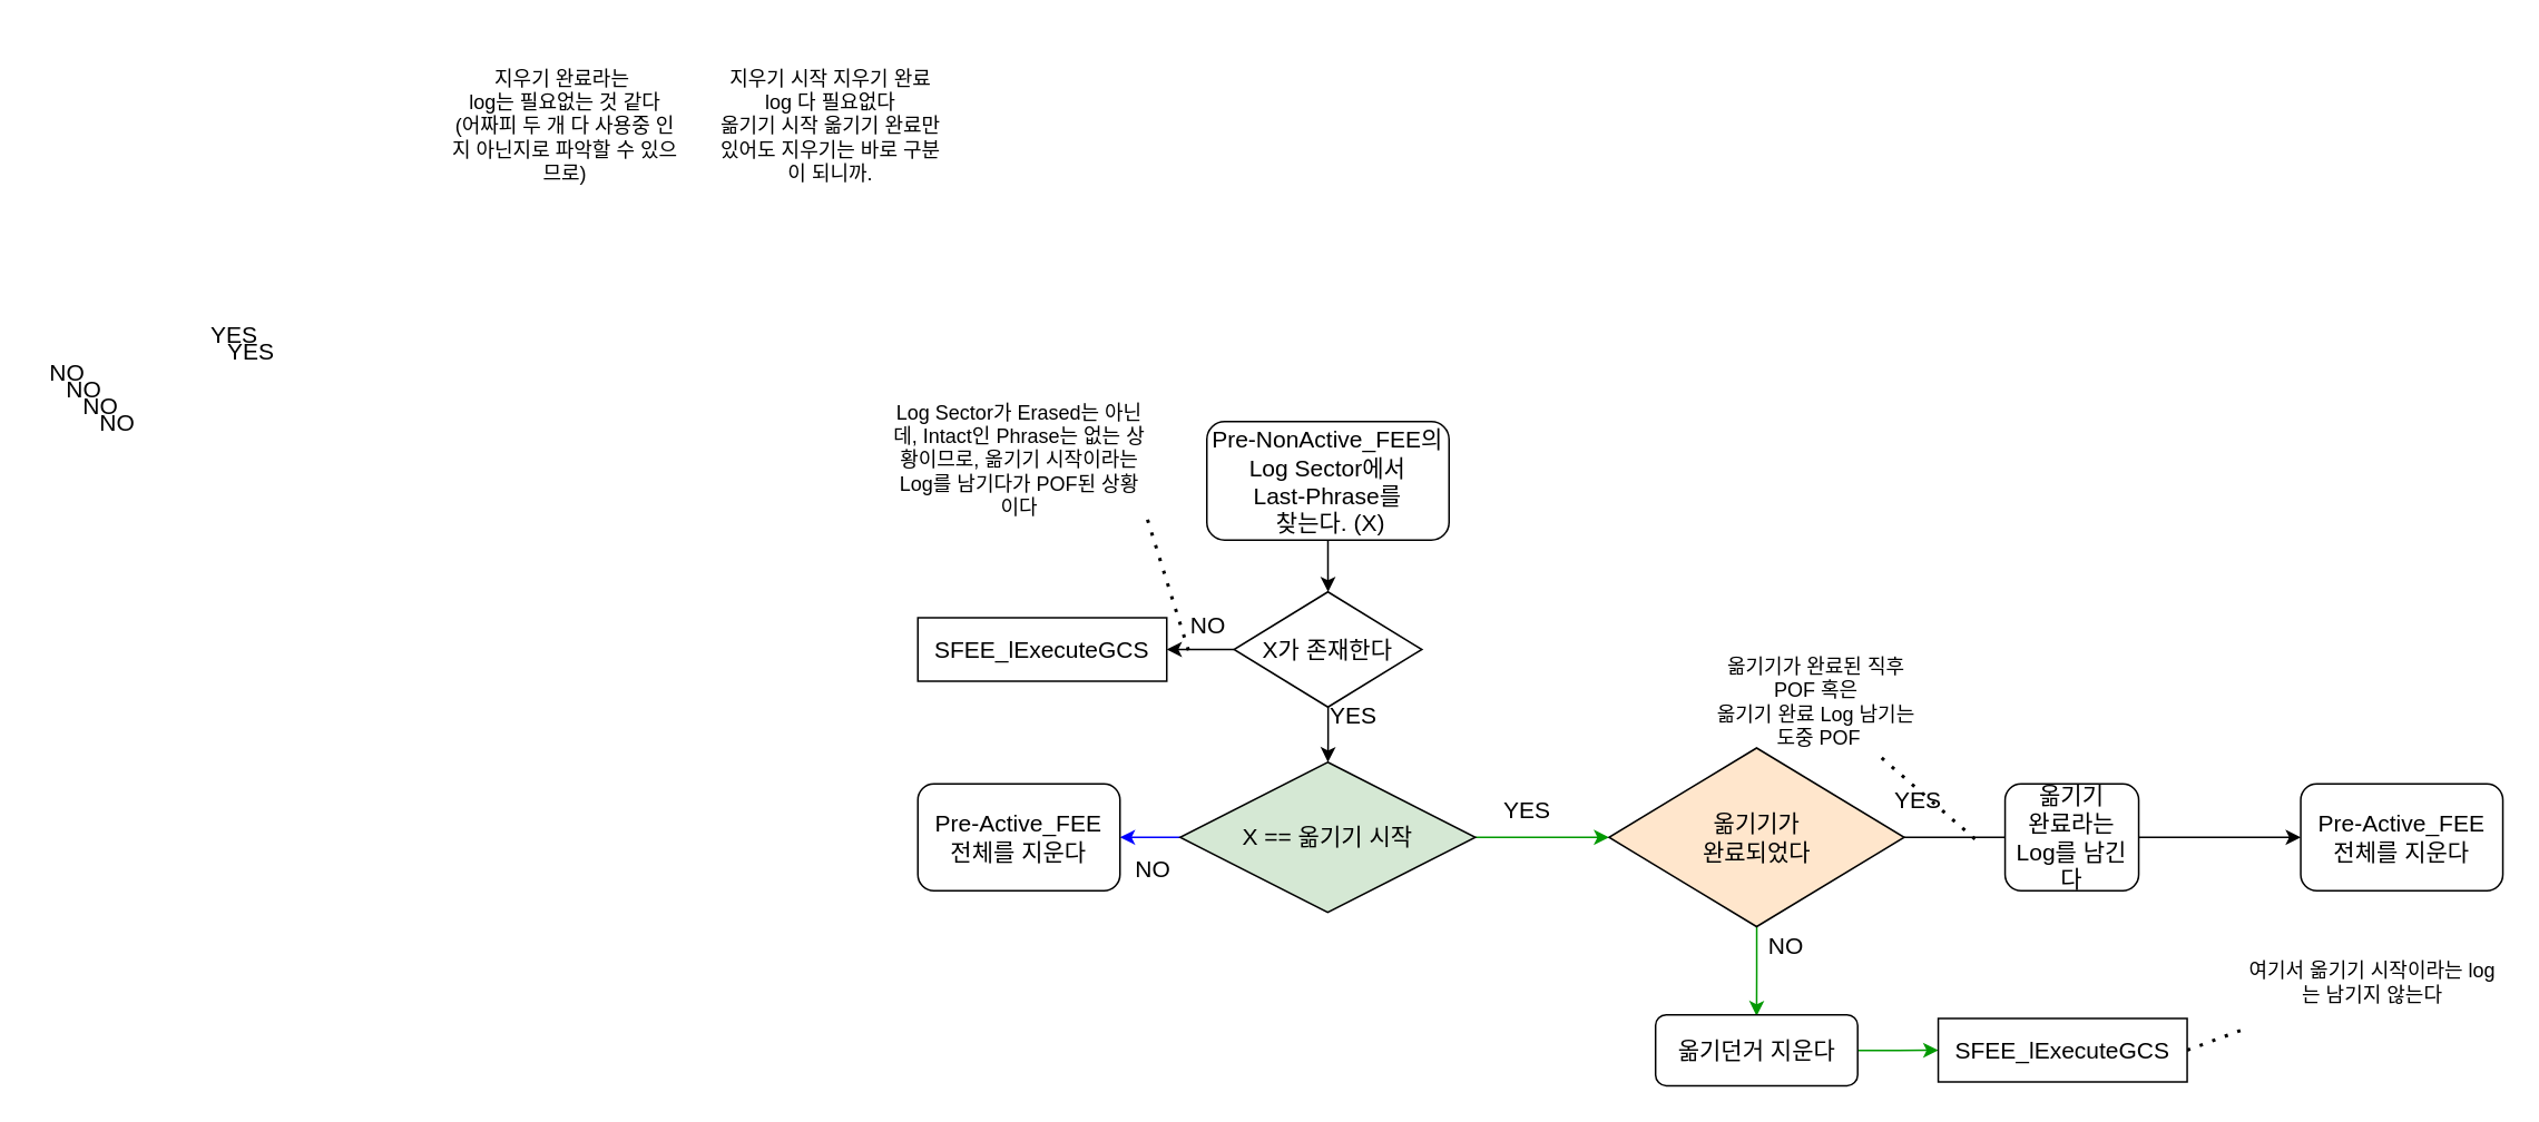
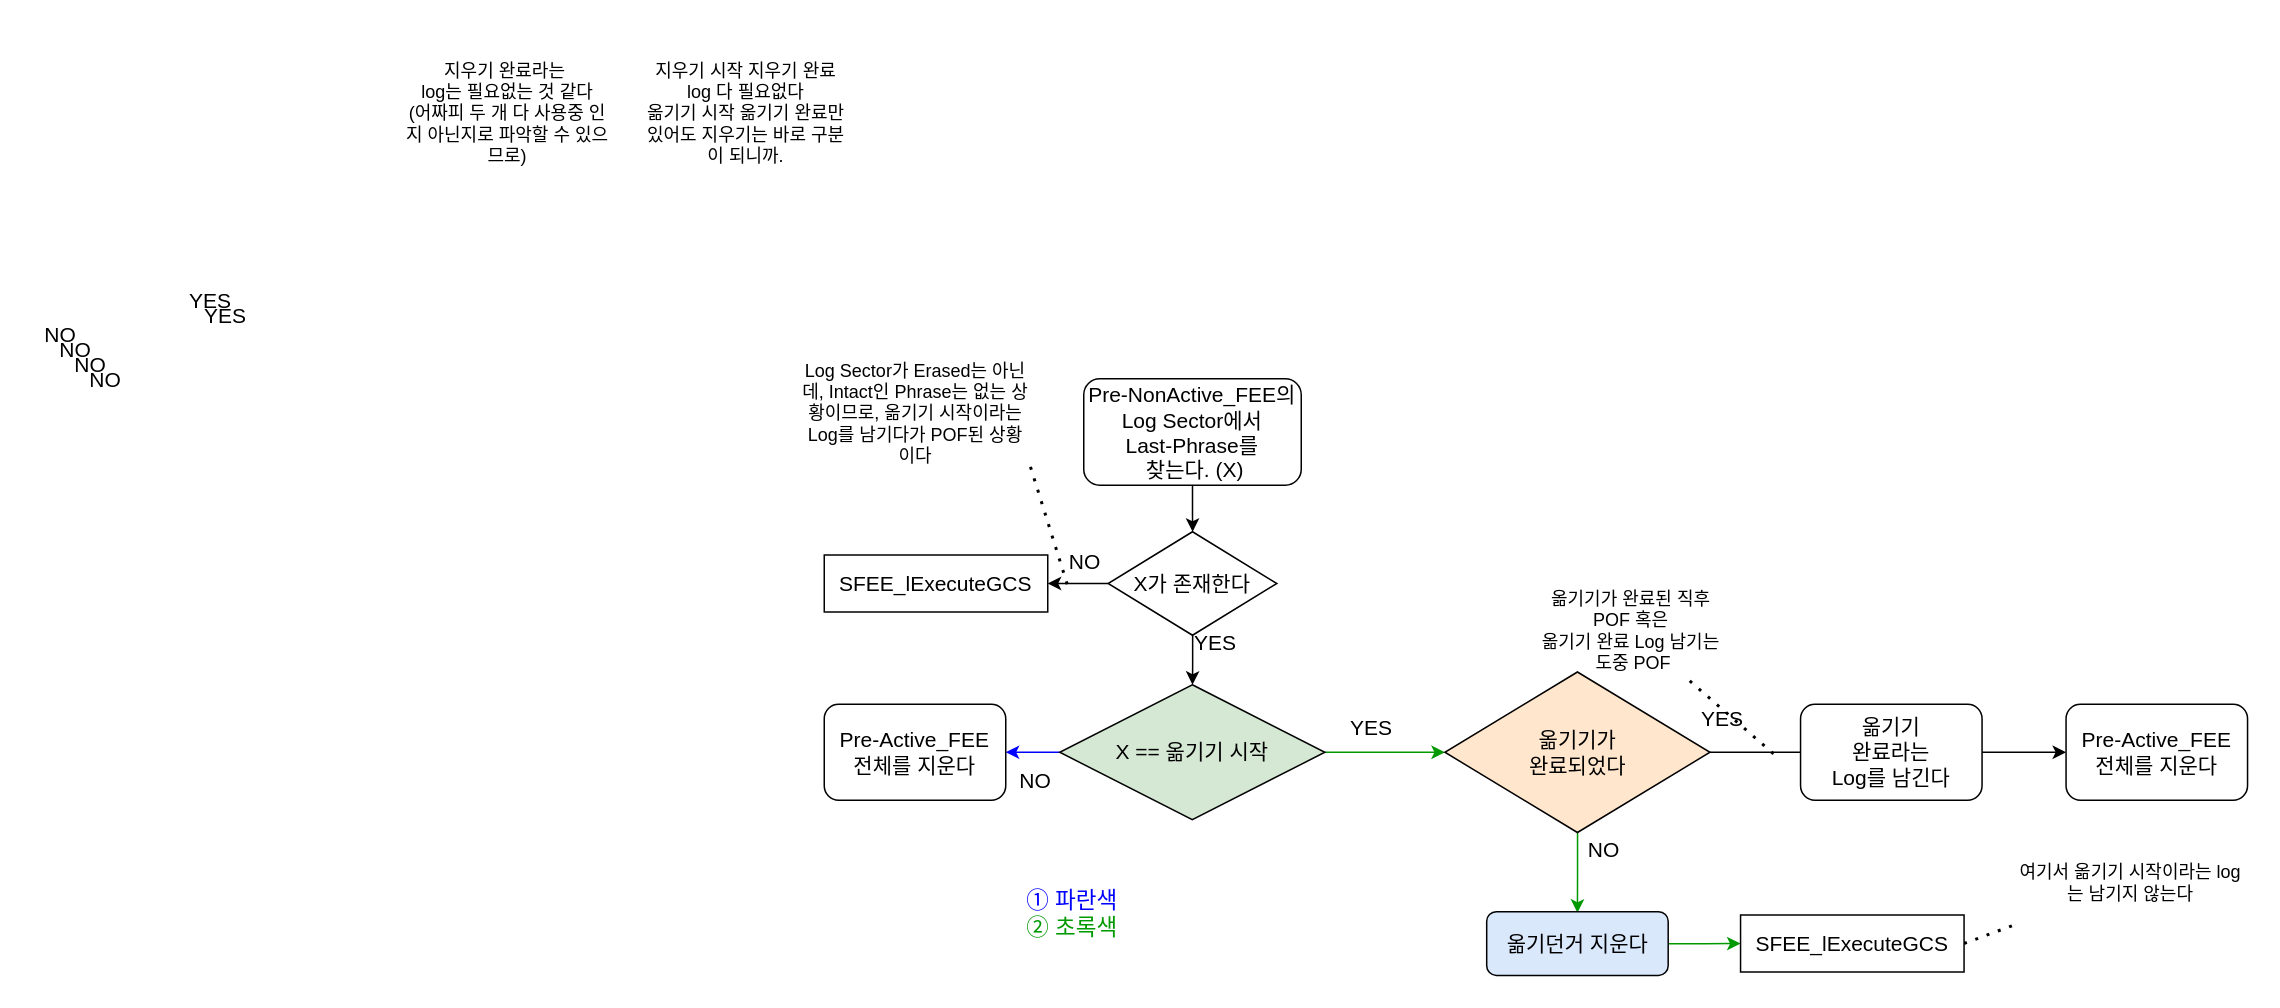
- <mxCell id="23" value="&lt;span style=&quot;font-size: 14px&quot;&gt;옮기기&lt;br&gt;완료라는&lt;br&gt;Log를 남긴다&lt;br&gt;&lt;/span&gt;" style="rounded=1;whiteSpace=wrap;html=1;" parent="1" vertex="1"><mxGeometry x="1199.87" y="469" width="80" height="64" as="geometry" /></mxCell>
+ <mxCell id="23" value="&lt;span style=&quot;font-size: 14px&quot;&gt;옮기기&lt;br&gt;완료라는&lt;br&gt;Log를 남긴다&lt;br&gt;&lt;/span&gt;" style="rounded=1;whiteSpace=wrap;html=1;" parent="1" vertex="1"><mxGeometry x="1199.87" y="469" width="121" height="64" as="geometry" /></mxCell>
+ <mxCell id="41" value="&lt;font style=&quot;font-size: 15px&quot;&gt;&lt;font color=&quot;#0000ff&quot; style=&quot;font-size: 15px&quot;&gt;① 파란색&lt;/font&gt;&lt;br&gt;&lt;font color=&quot;#009900&quot; style=&quot;font-size: 15px&quot;&gt;② 초록색&lt;/font&gt;&lt;/font&gt;" style="text;html=1;strokeColor=none;fillColor=none;align=center;verticalAlign=middle;whiteSpace=wrap;rounded=0;" vertex="1" parent="1"><mxGeometry x="657" y="567.75" width="115" height="79.75" as="geometry" /></mxCell>
- <mxCell id="34" value="&lt;span style=&quot;font-size: 14px&quot;&gt;옮기던거 지운다&lt;br&gt;&lt;/span&gt;" style="rounded=1;whiteSpace=wrap;html=1;" vertex="1" parent="1"><mxGeometry x="990.63" y="607.25" width="121" height="42.5" as="geometry" /></mxCell>
+ <mxCell id="34" value="&lt;span style=&quot;font-size: 14px&quot;&gt;옮기던거 지운다&lt;br&gt;&lt;/span&gt;" style="rounded=1;whiteSpace=wrap;html=1;fillColor=#dae8fc;" vertex="1" parent="1"><mxGeometry x="990.63" y="607.25" width="121" height="42.5" as="geometry" /></mxCell>
